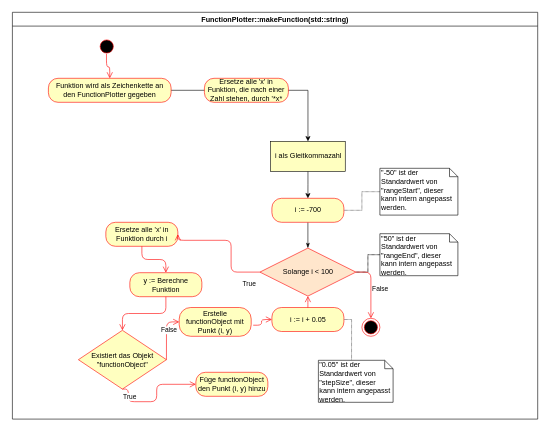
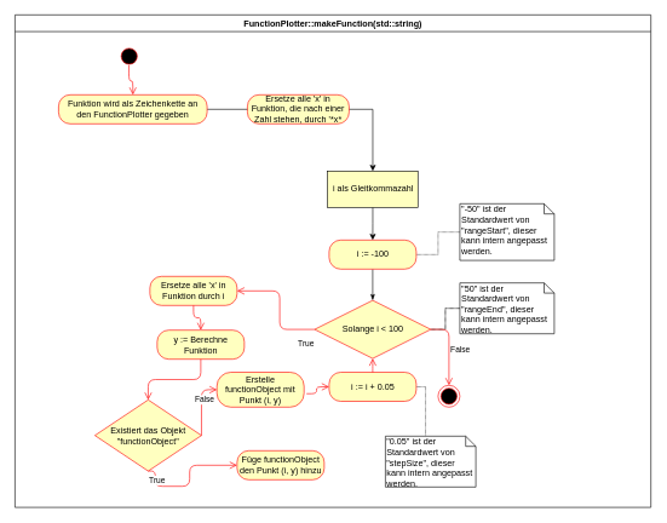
- <mxCell id="9" value="i := -700" style="rounded=1;whiteSpace=wrap;html=1;arcSize=40;fontColor=#000000;fillColor=#ffffc0;strokeColor=#ff0000;" parent="2" vertex="1"><mxGeometry x="432.5" y="310" width="120" height="40" as="geometry" /></mxCell>
+ <mxCell id="9" value="i := -100" style="rounded=1;whiteSpace=wrap;html=1;arcSize=40;fontColor=#000000;fillColor=#ffffc0;strokeColor=#ff0000;" parent="2" vertex="1"><mxGeometry x="432.5" y="310" width="120" height="40" as="geometry" /></mxCell>
- <mxCell id="17" value="Ersetze alle 'x' in Funktion durch i" style="rounded=1;whiteSpace=wrap;html=1;arcSize=40;fontColor=#000000;fillColor=#ffffc0;strokeColor=#ff0000;" parent="2" vertex="1"><mxGeometry x="155.75" y="350" width="120" height="40" as="geometry" /></mxCell>
+ <mxCell id="17" value="Ersetze alle 'x' in Funktion durch i" style="rounded=1;whiteSpace=wrap;html=1;arcSize=40;fontColor=#000000;fillColor=#ffffc0;strokeColor=#ff0000;" parent="2" vertex="1"><mxGeometry x="185.75" y="360" width="120" height="40" as="geometry" /></mxCell>
- <mxCell id="14" value="Solange i &amp;lt; 100" style="rhombus;whiteSpace=wrap;html=1;fillColor=#ffe6cc;strokeColor=#ff0000;" parent="2" vertex="1"><mxGeometry x="412.5" y="393" width="160" height="80" as="geometry" /></mxCell>
+ <mxCell id="14" value="Solange i &amp;lt; 100" style="rhombus;whiteSpace=wrap;html=1;fillColor=#ffffc0;strokeColor=#ff0000;" parent="2" vertex="1"><mxGeometry x="412.5" y="393" width="160" height="80" as="geometry" /></mxCell>
